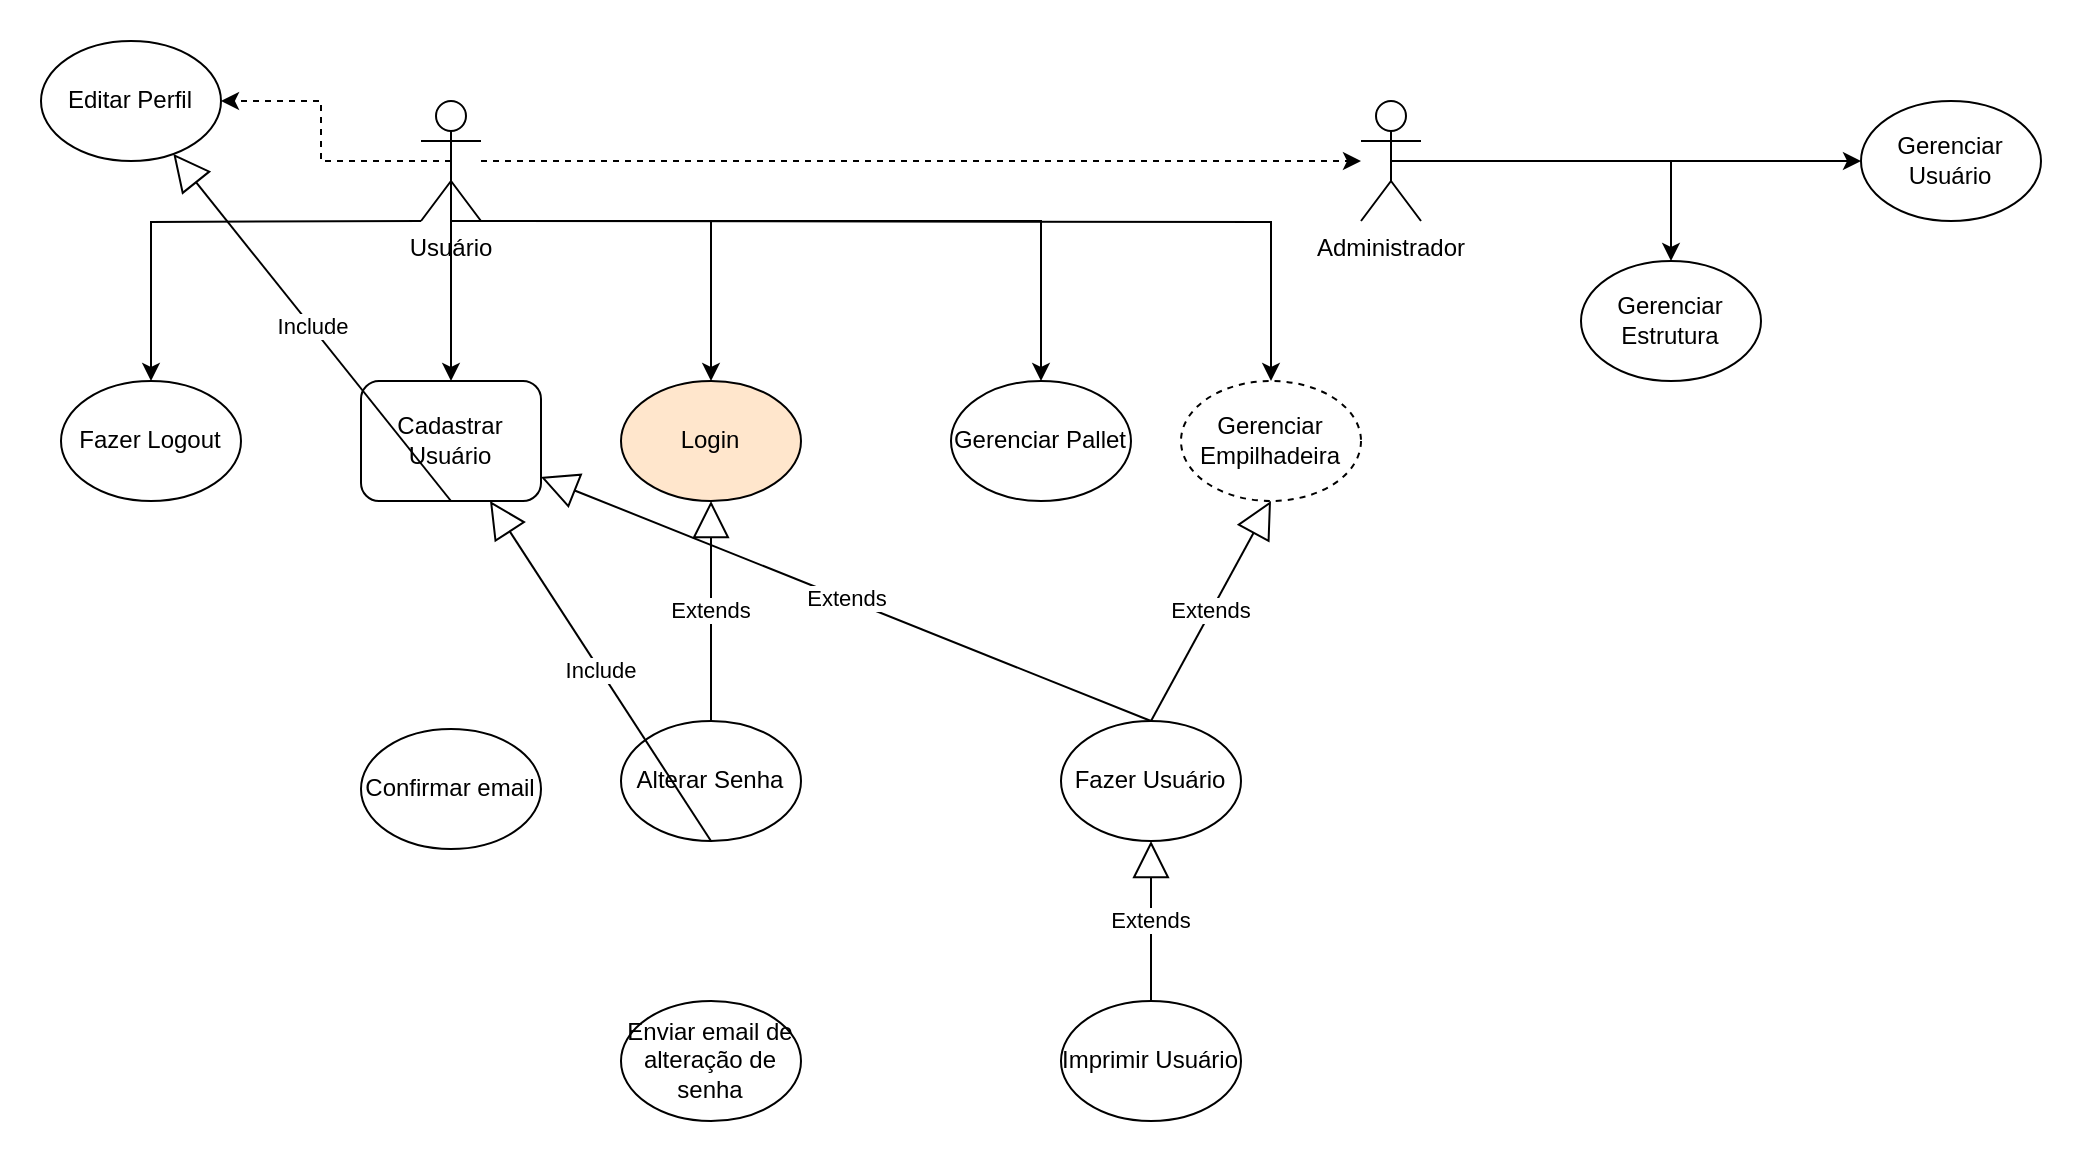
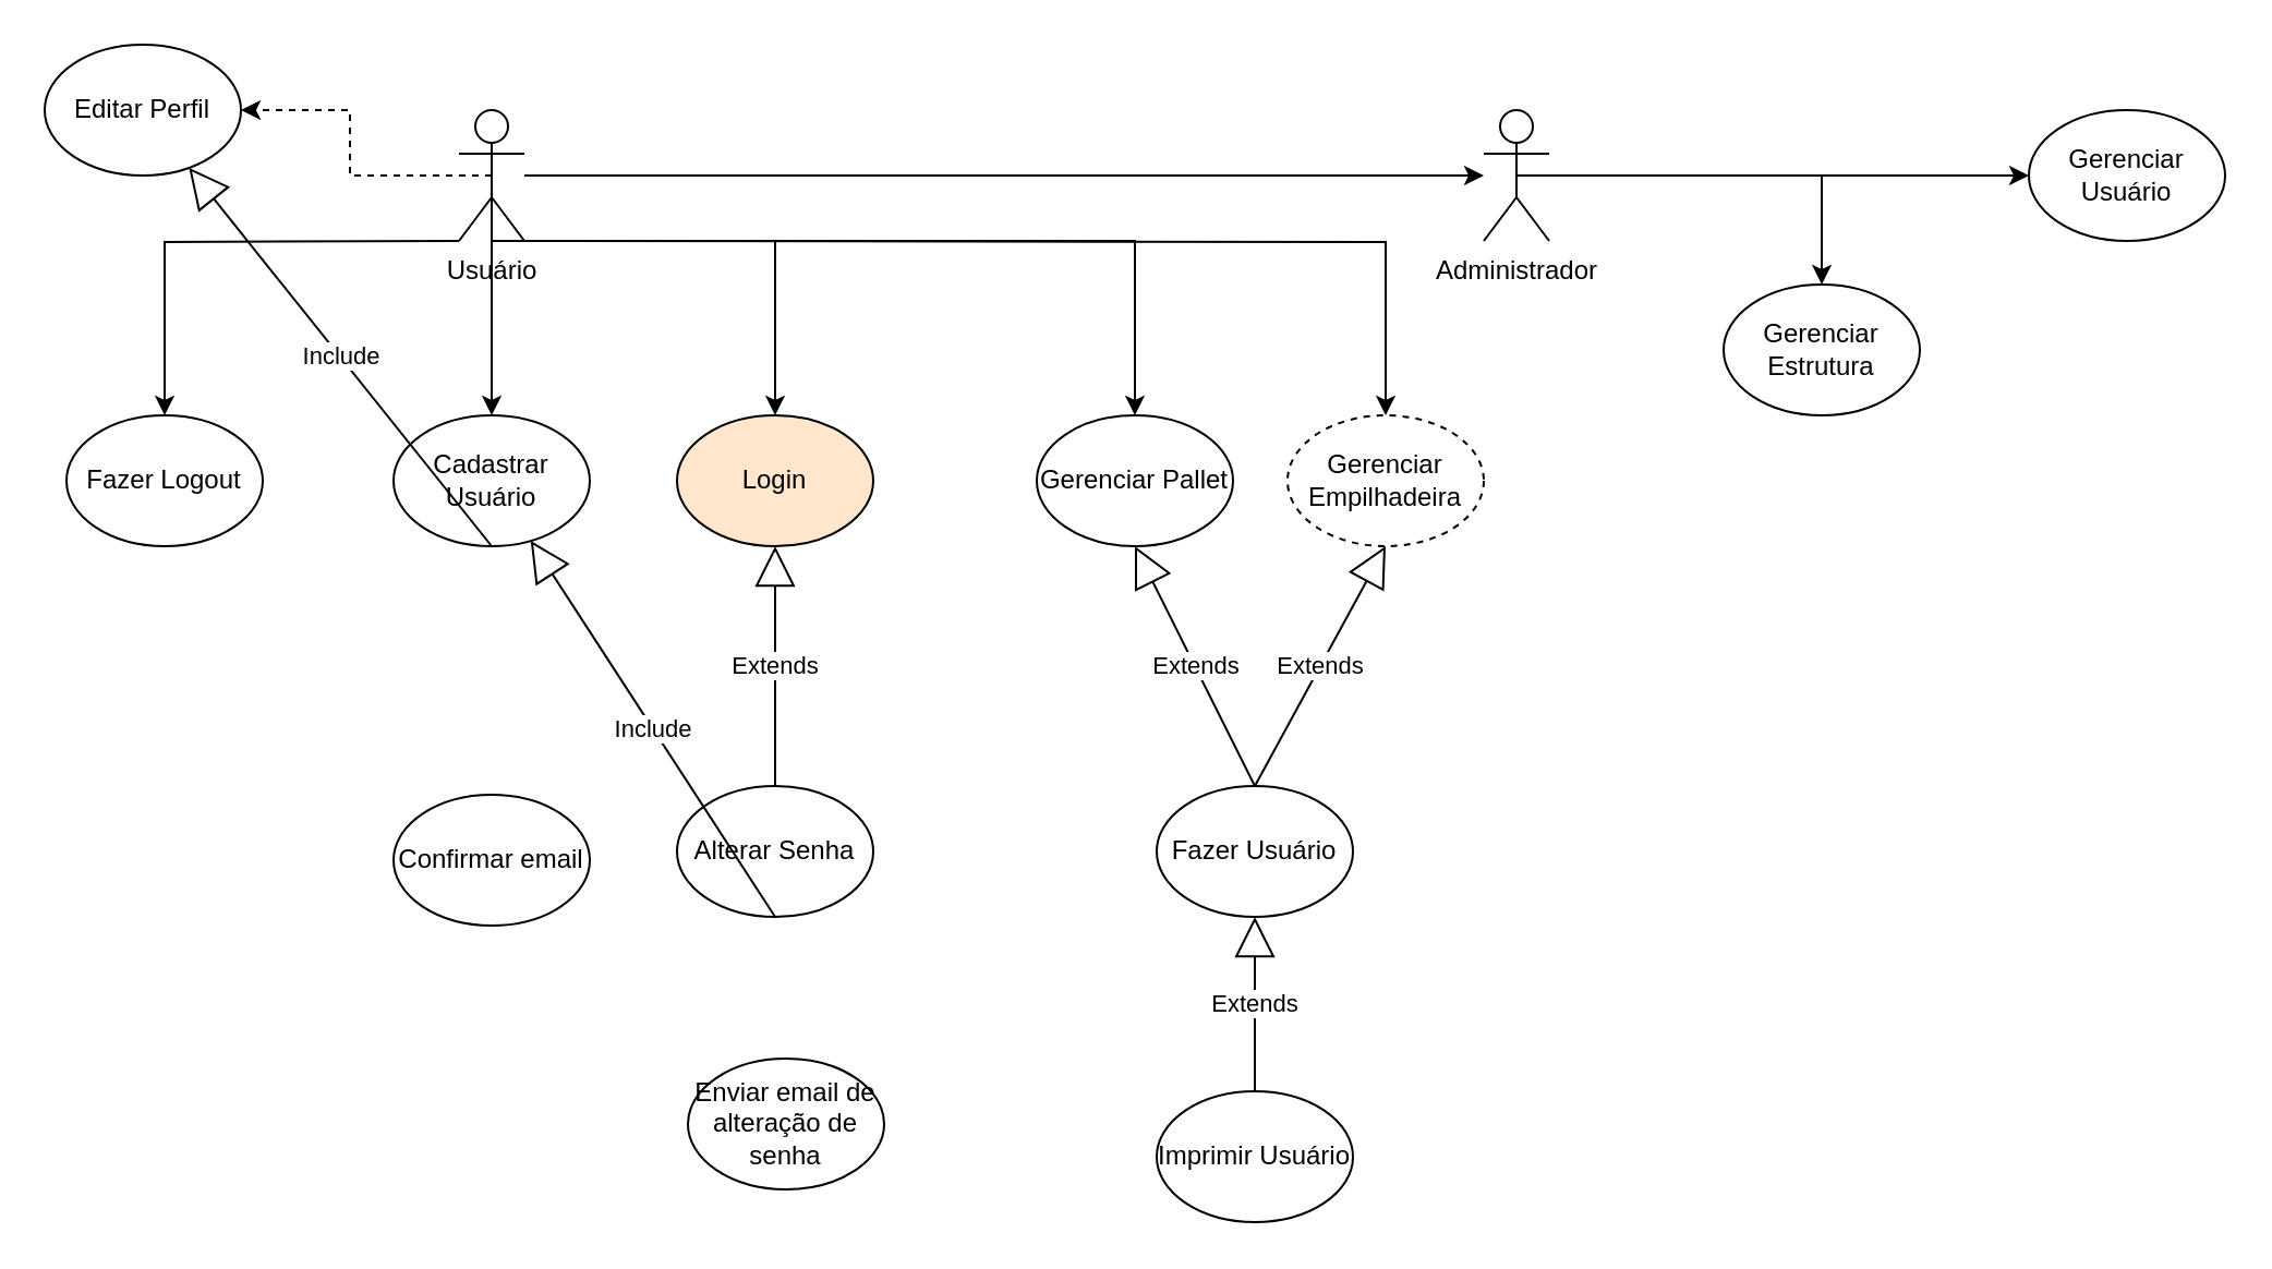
- <mxCell id="2" value="" style="edgeStyle=orthogonalEdgeStyle;rounded=0;orthogonalLoop=1;jettySize=auto;html=1;dashed=1;" edge="1" parent="1" source="9" target="12"><mxGeometry relative="1" as="geometry" /></mxCell>
+ <mxCell id="2" value="" style="edgeStyle=orthogonalEdgeStyle;rounded=0;orthogonalLoop=1;jettySize=auto;html=1;" edge="1" parent="1" source="9" target="12"><mxGeometry relative="1" as="geometry" /></mxCell>
- <mxCell id="13" value="Cadastrar Usuário" style="whiteSpace=wrap;html=1;rounded=1;" vertex="1" parent="1"><mxGeometry x="180" y="190" width="90" height="60" as="geometry" /></mxCell>
+ <mxCell id="13" value="Cadastrar Usuário" style="ellipse;whiteSpace=wrap;html=1;" vertex="1" parent="1"><mxGeometry x="180" y="190" width="90" height="60" as="geometry" /></mxCell>
- <mxCell id="29" value="Extends" style="endArrow=block;endSize=16;endFill=0;html=1;rounded=0;exitX=0.5;exitY=0;exitDx=0;exitDy=0;" edge="1" parent="1" source="19" target="13"><mxGeometry width="160" relative="1" as="geometry"><mxPoint x="440" y="360" as="sourcePoint" /><mxPoint x="600" y="360" as="targetPoint" /></mxGeometry></mxCell>
+ <mxCell id="29" value="Extends" style="endArrow=block;endSize=16;endFill=0;html=1;rounded=0;exitX=0.5;exitY=0;exitDx=0;exitDy=0;entryX=0.5;entryY=1;entryDx=0;entryDy=0;" edge="1" parent="1" source="19" target="16"><mxGeometry width="160" relative="1" as="geometry"><mxPoint x="440" y="360" as="sourcePoint" /><mxPoint x="600" y="360" as="targetPoint" /></mxGeometry></mxCell>
- <mxCell id="22" value="Enviar email de alteração de senha" style="ellipse;whiteSpace=wrap;html=1;" vertex="1" parent="1"><mxGeometry x="310" y="500" width="90" height="60" as="geometry" /></mxCell>
+ <mxCell id="22" value="Enviar email de alteração de senha" style="ellipse;whiteSpace=wrap;html=1;" vertex="1" parent="1"><mxGeometry x="315" y="485" width="90" height="60" as="geometry" /></mxCell>
